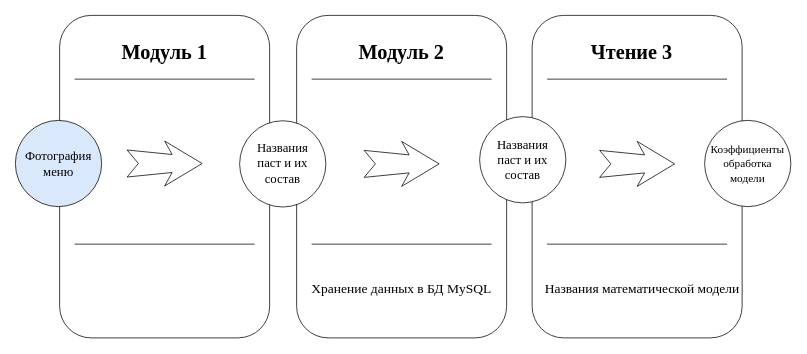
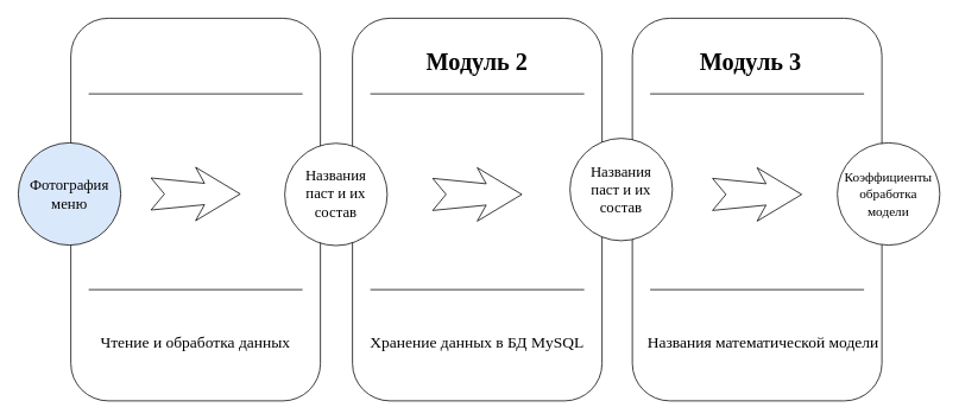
- <mxCell id="3" value="Модуль 1" style="text;html=1;align=center;verticalAlign=middle;whiteSpace=wrap;rounded=0;shadow=0;fontSize=27;fontStyle=1;fontFamily=Times New Roman;strokeWidth=1;" parent="1" vertex="1"><mxGeometry x="79" y="40" width="280" height="60" as="geometry" /></mxCell>
- <mxCell id="17" value="Чтение 3" style="text;html=1;align=center;verticalAlign=middle;whiteSpace=wrap;rounded=0;shadow=0;fontSize=27;fontStyle=1;fontFamily=Times New Roman;strokeWidth=1;" parent="1" vertex="1"><mxGeometry x="702" y="40" width="280" height="60" as="geometry" /></mxCell>
+ <mxCell id="17" value="Модуль 3" style="text;html=1;align=center;verticalAlign=middle;whiteSpace=wrap;rounded=0;shadow=0;fontSize=27;fontStyle=1;fontFamily=Times New Roman;strokeWidth=1;" parent="1" vertex="1"><mxGeometry x="702" y="40" width="280" height="60" as="geometry" /></mxCell>
+ <mxCell id="4" value="Чтение и обработка данных" style="text;html=1;align=center;verticalAlign=middle;whiteSpace=wrap;rounded=0;shadow=0;fontSize=18;strokeWidth=1;fontFamily=Times New Roman;" parent="1" vertex="1"><mxGeometry x="79" y="340" width="280" height="90" as="geometry" /></mxCell>
